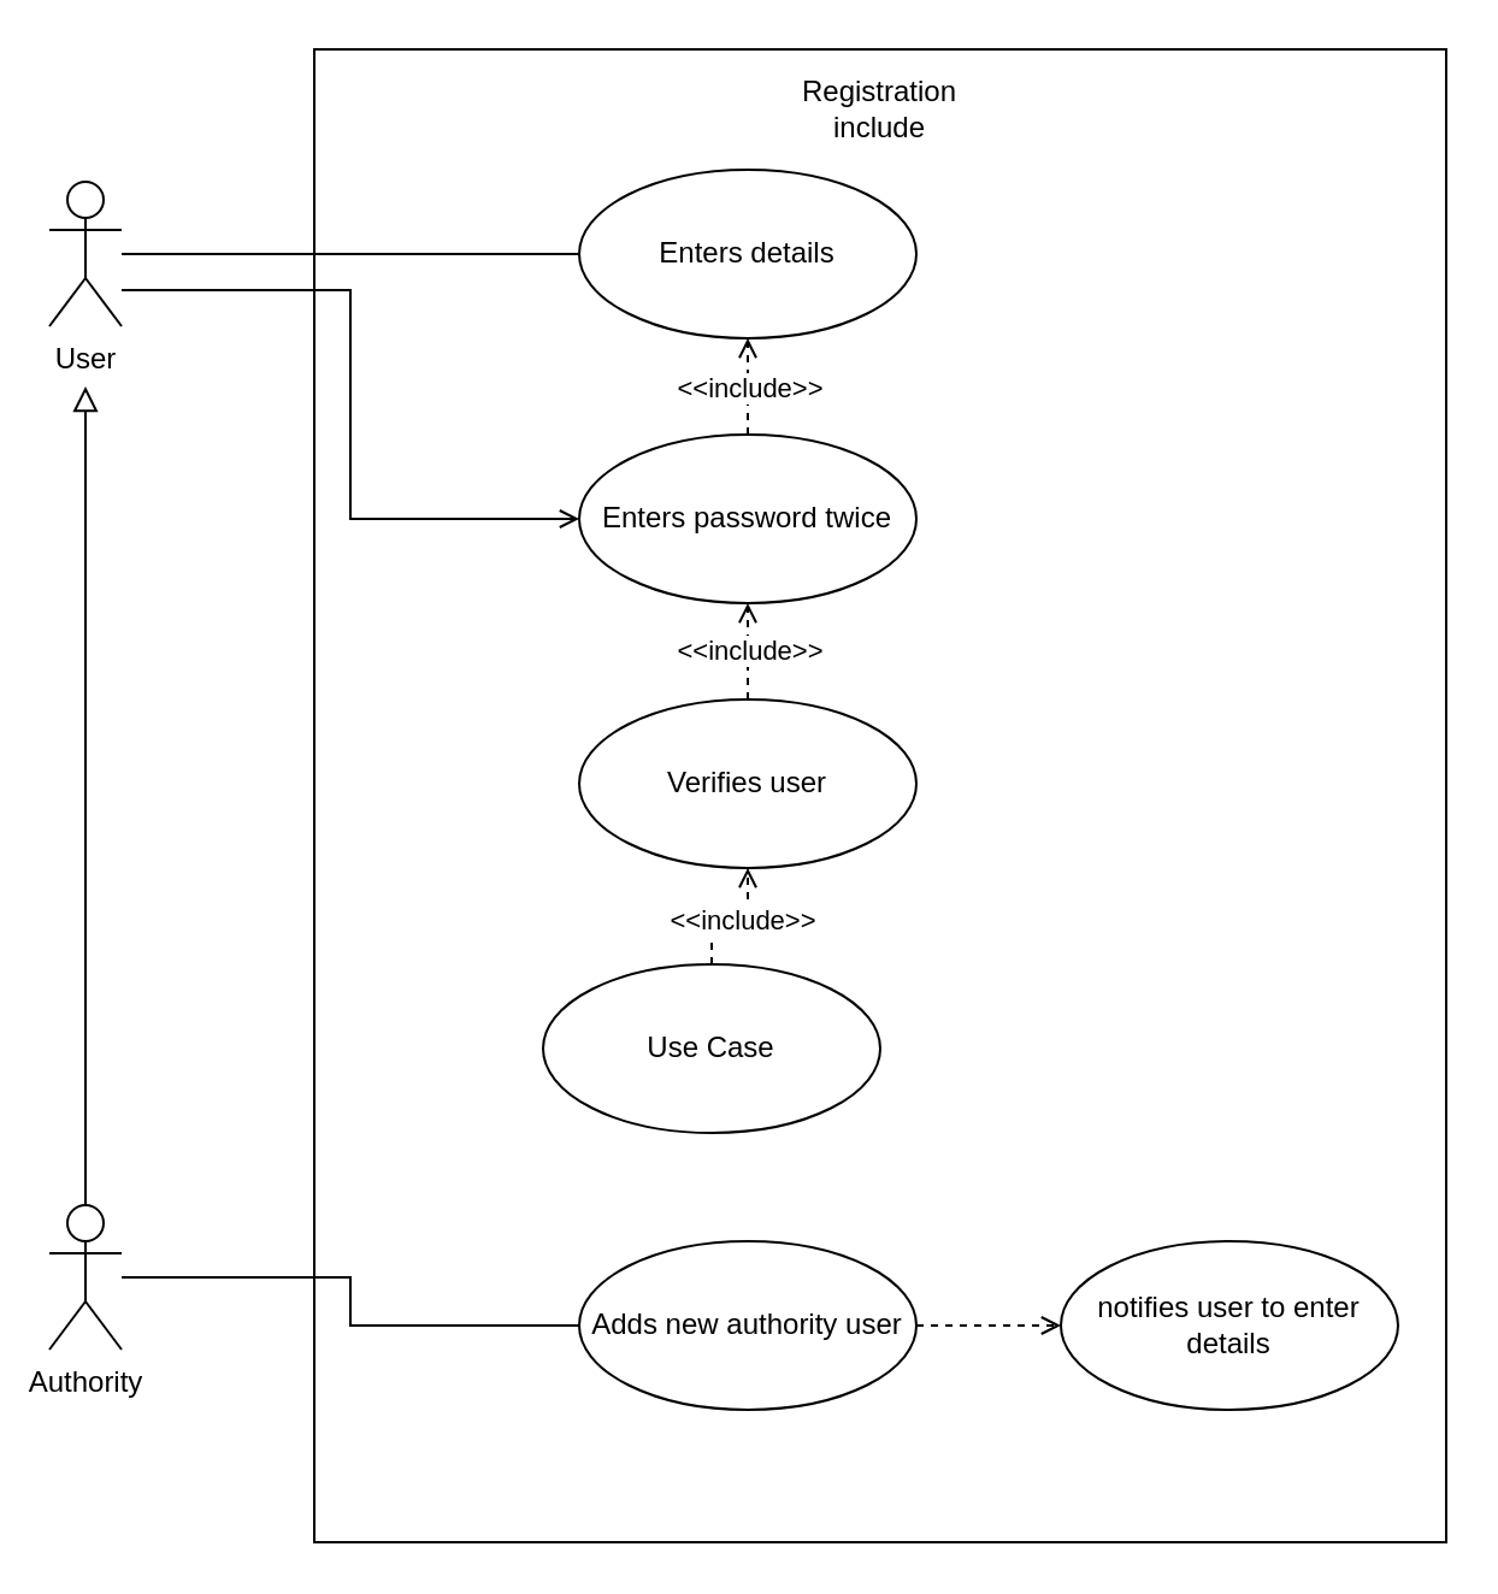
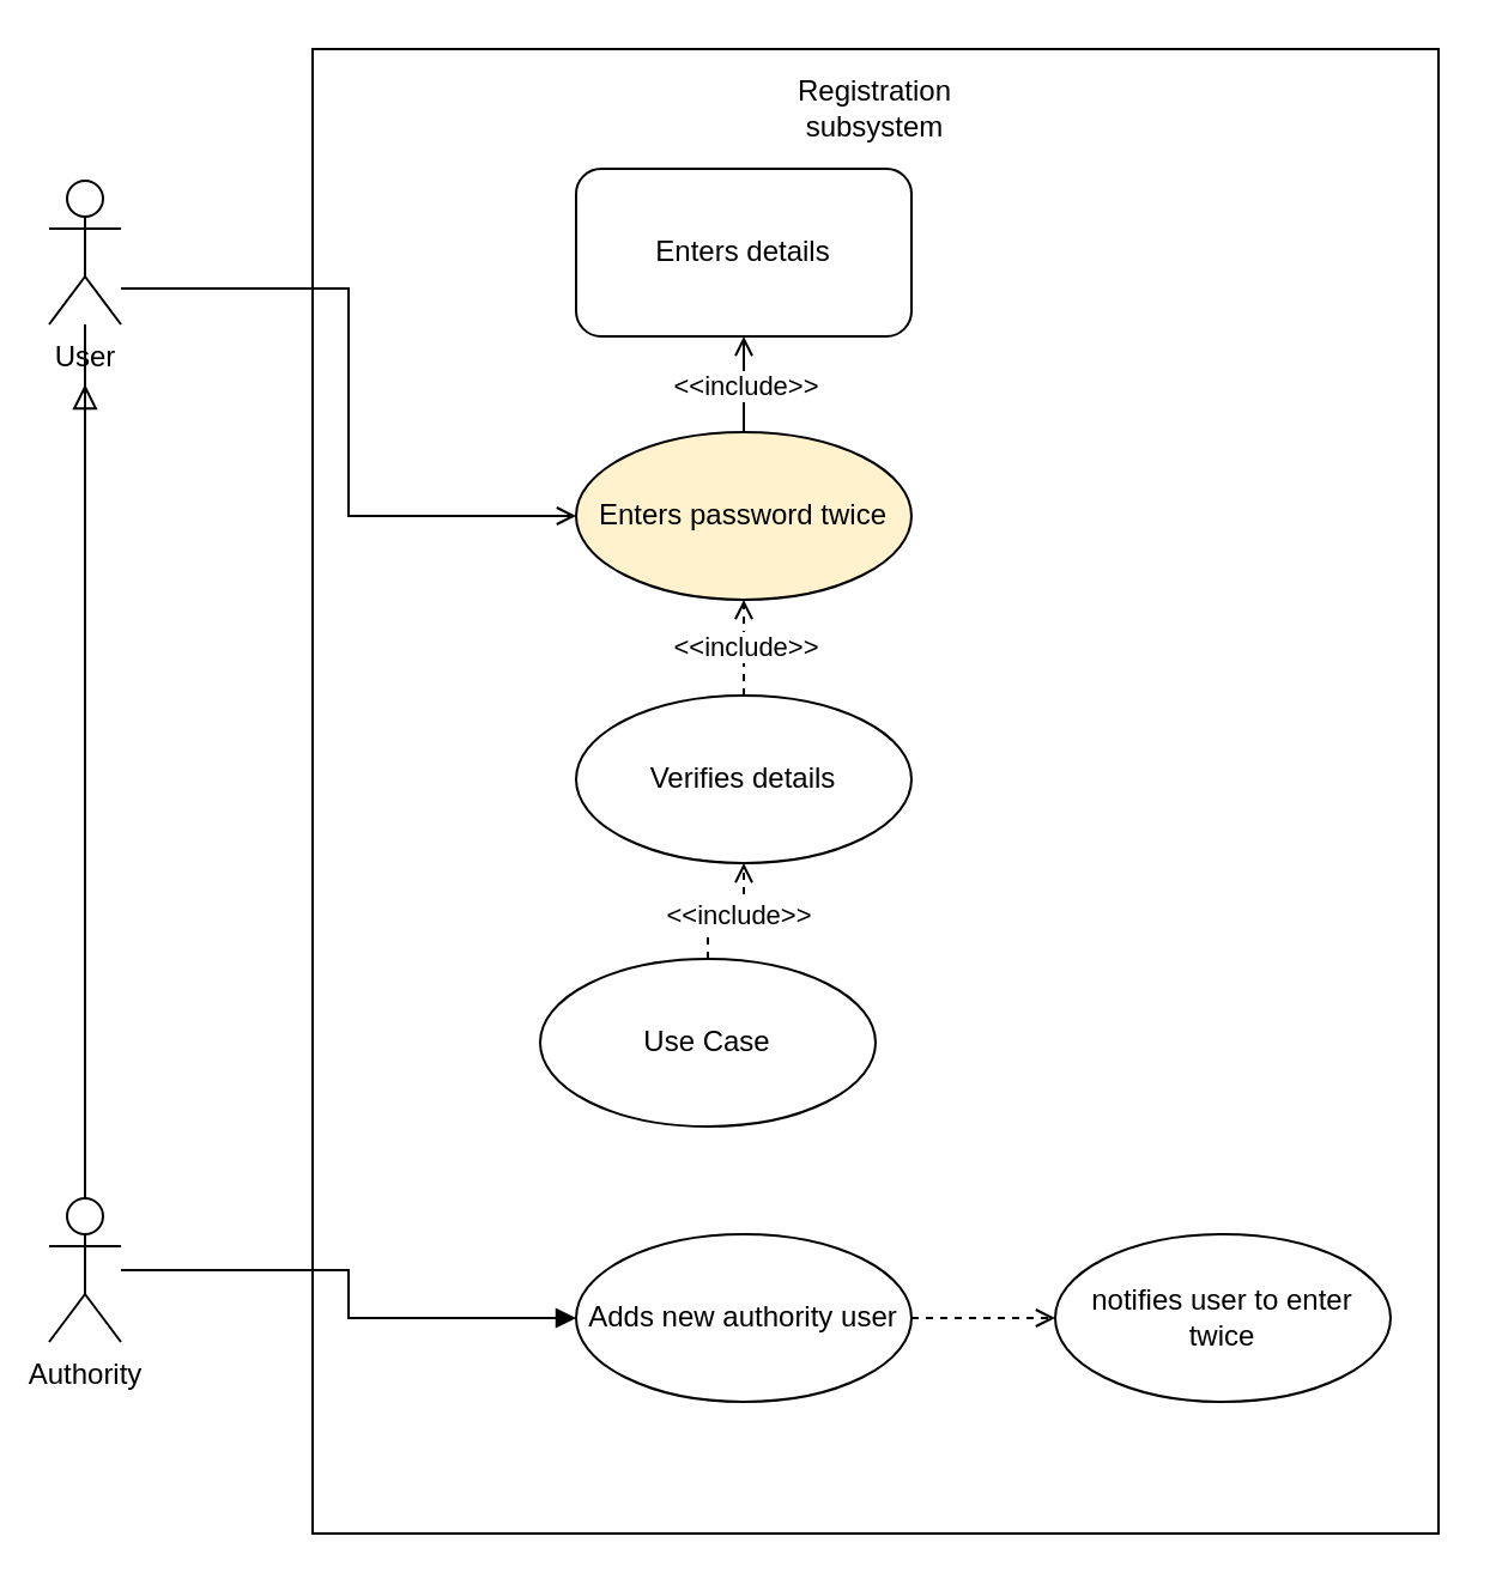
- <mxCell id="3" value="Registration include" style="text;html=1;align=center;verticalAlign=middle;whiteSpace=wrap;rounded=0;" parent="1" vertex="1"><mxGeometry x="335" y="30" width="60" height="30" as="geometry" /></mxCell>
+ <mxCell id="3" value="Registration subsystem" style="text;html=1;align=center;verticalAlign=middle;whiteSpace=wrap;rounded=0;" parent="1" vertex="1"><mxGeometry x="335" y="30" width="60" height="30" as="geometry" /></mxCell>
- <mxCell id="4" value="" style="edgeStyle=orthogonalEdgeStyle;rounded=0;orthogonalLoop=1;jettySize=auto;html=1;entryX=0;entryY=0.5;entryDx=0;entryDy=0;endArrow=none;startFill=0;" parent="1" source="6" target="7" edge="1"><mxGeometry relative="1" as="geometry" /></mxCell>
+ <mxCell id="4" value="" style="edgeStyle=orthogonalEdgeStyle;rounded=0;orthogonalLoop=1;jettySize=auto;html=1;endArrow=none;startFill=0;" parent="1" source="6" target="15" edge="1"><mxGeometry relative="1" as="geometry" /></mxCell>
- <mxCell id="7" value="Enters details" style="ellipse;whiteSpace=wrap;html=1;" parent="1" vertex="1"><mxGeometry x="240" y="70" width="140" height="70" as="geometry" /></mxCell>
+ <mxCell id="7" value="Enters details" style="whiteSpace=wrap;html=1;rounded=1;" parent="1" vertex="1"><mxGeometry x="240" y="70" width="140" height="70" as="geometry" /></mxCell>
- <mxCell id="8" value="" style="edgeStyle=orthogonalEdgeStyle;rounded=0;orthogonalLoop=1;jettySize=auto;html=1;dashed=1;endArrow=open;endFill=0;" parent="1" source="10" target="7" edge="1"><mxGeometry relative="1" as="geometry" /></mxCell>
+ <mxCell id="8" value="" style="edgeStyle=orthogonalEdgeStyle;rounded=0;orthogonalLoop=1;jettySize=auto;html=1;dashed=0;endArrow=open;endFill=0;" parent="1" source="10" target="7" edge="1"><mxGeometry relative="1" as="geometry" /></mxCell>
- <mxCell id="10" value="Enters password twice" style="ellipse;whiteSpace=wrap;html=1;" parent="1" vertex="1"><mxGeometry x="240" y="180" width="140" height="70" as="geometry" /></mxCell>
+ <mxCell id="10" value="Enters password twice" style="ellipse;whiteSpace=wrap;html=1;fillColor=#fff2cc;" parent="1" vertex="1"><mxGeometry x="240" y="180" width="140" height="70" as="geometry" /></mxCell>
- <mxCell id="13" value="Verifies user" style="ellipse;whiteSpace=wrap;html=1;" parent="1" vertex="1"><mxGeometry x="240" y="290" width="140" height="70" as="geometry" /></mxCell>
+ <mxCell id="13" value="Verifies details" style="ellipse;whiteSpace=wrap;html=1;" parent="1" vertex="1"><mxGeometry x="240" y="290" width="140" height="70" as="geometry" /></mxCell>
- <mxCell id="14" style="edgeStyle=orthogonalEdgeStyle;rounded=0;orthogonalLoop=1;jettySize=auto;html=1;entryX=0;entryY=0.5;entryDx=0;entryDy=0;endArrow=none;startFill=0;" parent="1" source="15" target="18" edge="1"><mxGeometry relative="1" as="geometry" /></mxCell>
+ <mxCell id="14" style="edgeStyle=orthogonalEdgeStyle;rounded=0;orthogonalLoop=1;jettySize=auto;html=1;entryX=0;entryY=0.5;entryDx=0;entryDy=0;endArrow=block;startFill=0;" parent="1" source="15" target="18" edge="1"><mxGeometry relative="1" as="geometry" /></mxCell>
- <mxCell id="19" value="notifies user to enter details" style="ellipse;whiteSpace=wrap;html=1;" parent="1" vertex="1"><mxGeometry x="440" y="515" width="140" height="70" as="geometry" /></mxCell>
+ <mxCell id="19" value="notifies user to enter twice" style="ellipse;whiteSpace=wrap;html=1;" parent="1" vertex="1"><mxGeometry x="440" y="515" width="140" height="70" as="geometry" /></mxCell>
